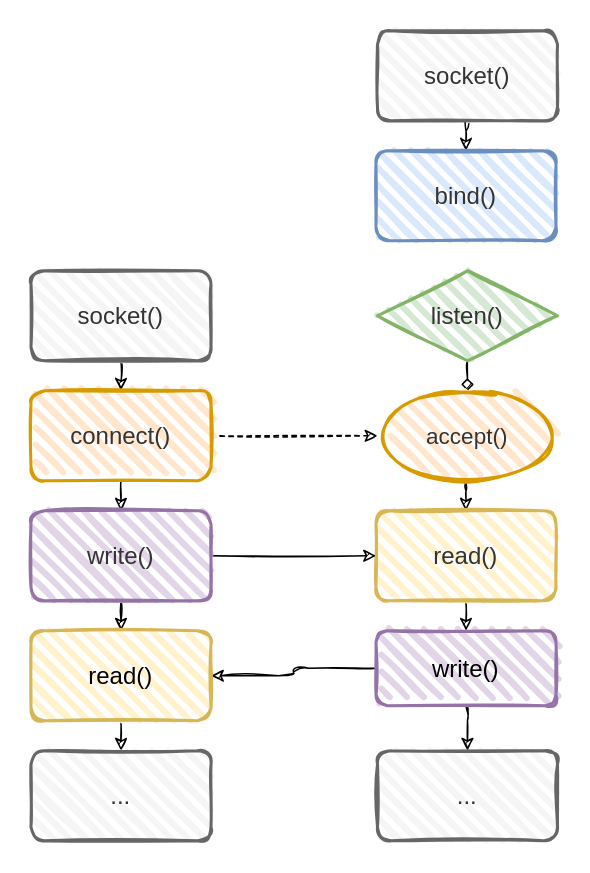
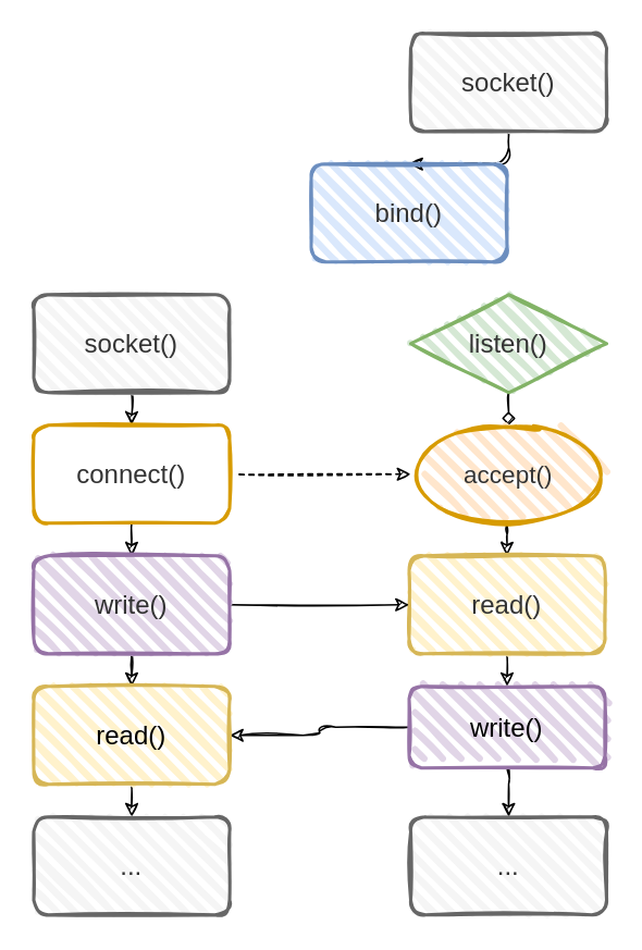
- <mxCell id="4" value="&lt;span style=&quot;color: rgb(51, 51, 51); font-size: 16px;&quot;&gt;bind()&lt;/span&gt;" style="rounded=1;whiteSpace=wrap;html=1;strokeWidth=2;fillWeight=4;hachureGap=8;hachureAngle=45;fillColor=#dae8fc;fontSize=16;strokeColor=#6c8ebf;shadow=0;glass=0;sketch=1;fillStyle=hachure;" vertex="1" parent="1"><mxGeometry x="250" y="100" width="120" height="60" as="geometry" /></mxCell>
+ <mxCell id="4" value="&lt;span style=&quot;color: rgb(51, 51, 51); font-size: 16px;&quot;&gt;bind()&lt;/span&gt;" style="rounded=1;whiteSpace=wrap;html=1;strokeWidth=2;fillWeight=4;hachureGap=8;hachureAngle=45;fillColor=#dae8fc;fontSize=16;strokeColor=#6c8ebf;shadow=0;glass=0;sketch=1;fillStyle=hachure;" vertex="1" parent="1"><mxGeometry x="190" y="100" width="120" height="60" as="geometry" /></mxCell>
- <mxCell id="13" value="&lt;span style=&quot;color: rgb(51, 51, 51); font-size: 16px;&quot;&gt;connect()&lt;/span&gt;" style="rounded=1;whiteSpace=wrap;html=1;strokeWidth=2;fillWeight=4;hachureGap=8;hachureAngle=45;fillColor=#ffe6cc;fontSize=12;strokeColor=#d79b00;shadow=0;glass=0;sketch=1;fillStyle=hachure;" vertex="1" parent="1"><mxGeometry x="20" y="260" width="120" height="60" as="geometry" /></mxCell>
+ <mxCell id="13" value="&lt;span style=&quot;color: rgb(51, 51, 51); font-size: 16px;&quot;&gt;connect()&lt;/span&gt;" style="rounded=1;whiteSpace=wrap;html=1;strokeWidth=2;fillWeight=4;hachureGap=8;hachureAngle=45;fillColor=#ffffff;fontSize=12;strokeColor=#d79b00;shadow=0;glass=0;sketch=1;fillStyle=hachure;" vertex="1" parent="1"><mxGeometry x="20" y="260" width="120" height="60" as="geometry" /></mxCell>
